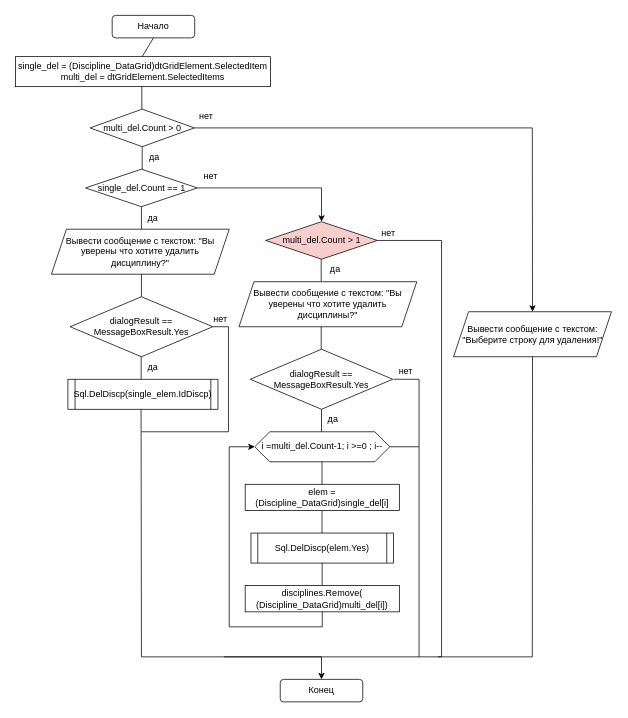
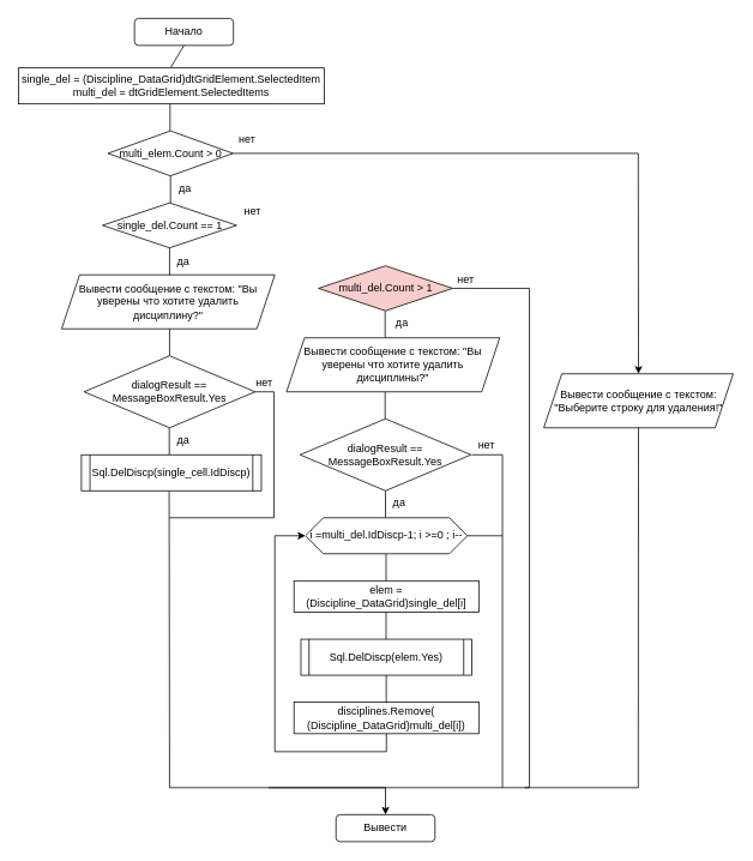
- <mxCell id="6" value="multi_del.Count &amp;gt; 0" style="rhombus;whiteSpace=wrap;html=1;" vertex="1" parent="1"><mxGeometry x="119.5" y="145" width="139" height="50" as="geometry" /></mxCell>
+ <mxCell id="6" value="multi_elem.Count &amp;gt; 0" style="rhombus;whiteSpace=wrap;html=1;" vertex="1" parent="1"><mxGeometry x="119.5" y="145" width="139" height="50" as="geometry" /></mxCell>
- <mxCell id="26" value="" style="endArrow=classic;html=1;rounded=0;exitX=1;exitY=0.5;exitDx=0;exitDy=0;entryX=0.5;entryY=0;entryDx=0;entryDy=0;" edge="1" parent="1" source="11" target="28"><mxGeometry width="50" height="50" relative="1" as="geometry"><mxPoint x="264.5" y="250" as="sourcePoint" /><mxPoint x="428" y="295" as="targetPoint" /><Array as="points"><mxPoint x="428" y="250" /></Array></mxGeometry></mxCell>
- <mxCell id="22" value="Sql.DelDiscp(single_elem.IdDiscp)" style="rounded=0;whiteSpace=wrap;html=1;" vertex="1" parent="21"><mxGeometry width="200" height="40" as="geometry" /></mxCell>
+ <mxCell id="22" value="Sql.DelDiscp(single_cell.IdDiscp)" style="rounded=0;whiteSpace=wrap;html=1;" vertex="1" parent="21"><mxGeometry width="200" height="40" as="geometry" /></mxCell>
- <mxCell id="39" value="&lt;span&gt;i =&lt;/span&gt;multi_del.Count-1&lt;span&gt;; i &amp;gt;=0 ; i--&lt;/span&gt;" style="shape=hexagon;perimeter=hexagonPerimeter2;whiteSpace=wrap;html=1;fixedSize=1;" vertex="1" parent="1"><mxGeometry x="339.01" y="575" width="180" height="40" as="geometry" /></mxCell>
+ <mxCell id="39" value="&lt;span&gt;i =&lt;/span&gt;multi_del.IdDiscp-1&lt;span&gt;; i &amp;gt;=0 ; i--&lt;/span&gt;" style="shape=hexagon;perimeter=hexagonPerimeter2;whiteSpace=wrap;html=1;fixedSize=1;" vertex="1" parent="1"><mxGeometry x="339.01" y="575" width="180" height="40" as="geometry" /></mxCell>
- <mxCell id="7" value="Конец" style="rounded=1;whiteSpace=wrap;html=1;" vertex="1" parent="1"><mxGeometry x="373" y="905" width="110" height="30" as="geometry" /></mxCell>
+ <mxCell id="7" value="Вывести" style="rounded=1;whiteSpace=wrap;html=1;" vertex="1" parent="1"><mxGeometry x="373" y="905" width="110" height="30" as="geometry" /></mxCell>
